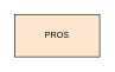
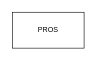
- <mxCell id="2" value="PROS" style="rounded=0;whiteSpace=wrap;html=1;fillColor=#ffe6cc;" vertex="1" parent="1"><mxGeometry x="20" y="20" width="120" height="60" as="geometry" /></mxCell>
+ <mxCell id="2" value="PROS" style="rounded=0;whiteSpace=wrap;html=1;" vertex="1" parent="1"><mxGeometry x="20" y="20" width="120" height="60" as="geometry" /></mxCell>
